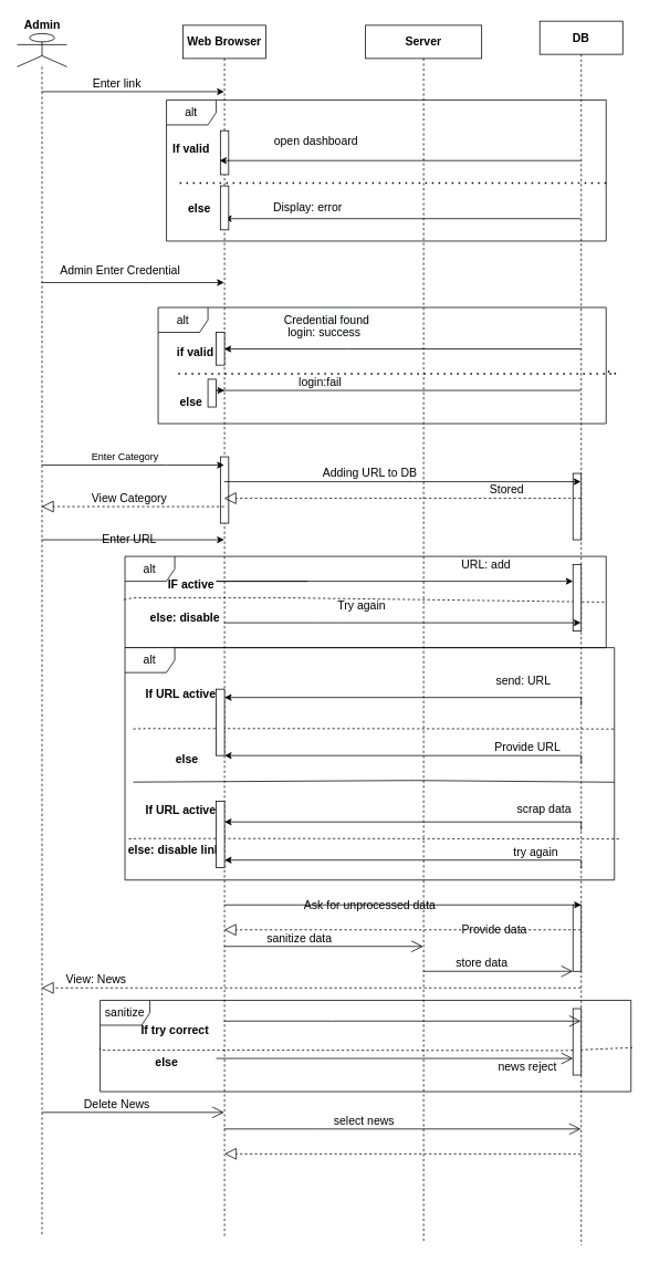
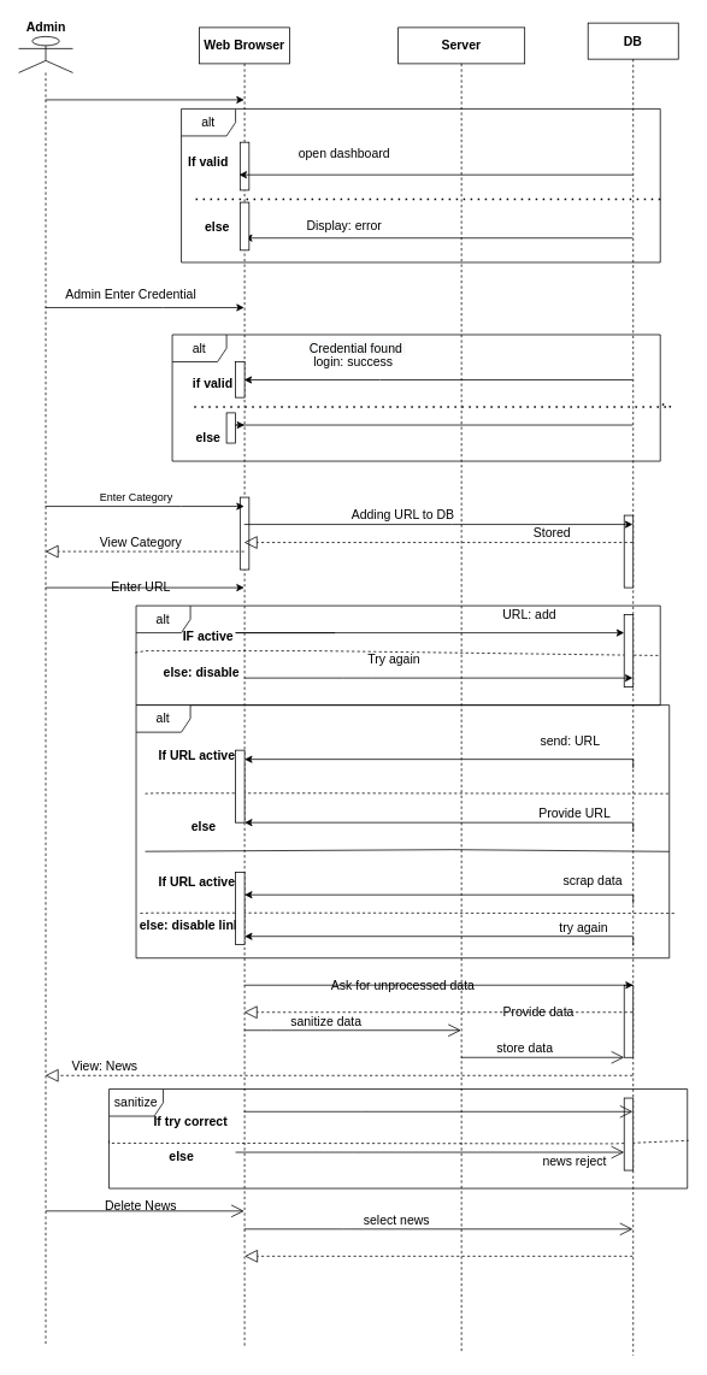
- <mxCell id="32" value="Enter link" style="text;html=1;align=center;verticalAlign=middle;resizable=0;points=[];autosize=1;strokeColor=none;fillColor=none;fontSize=14;" parent="1" vertex="1"><mxGeometry x="105" y="90" width="70" height="20" as="geometry" /></mxCell>
- <mxCell id="36" value="Display: error" style="text;html=1;align=center;verticalAlign=middle;resizable=0;points=[];autosize=1;strokeColor=none;fillColor=none;fontSize=14;" parent="1" vertex="1"><mxGeometry x="320" y="240" width="100" height="20" as="geometry" /></mxCell>
+ <mxCell id="36" value="Display: error" style="text;html=1;align=center;verticalAlign=middle;resizable=0;points=[];autosize=1;strokeColor=none;fillColor=none;fontSize=14;" parent="1" vertex="1"><mxGeometry x="330" y="240" width="100" height="20" as="geometry" /></mxCell>
- <mxCell id="46" value="login:fail" style="text;html=1;align=center;verticalAlign=middle;resizable=0;points=[];autosize=1;strokeColor=none;fillColor=none;fontSize=14;" parent="1" vertex="1"><mxGeometry x="350" y="450" width="70" height="20" as="geometry" /></mxCell>
- <mxCell id="92" value="Delete News" style="text;html=1;align=center;verticalAlign=middle;resizable=0;points=[];autosize=1;strokeColor=none;fillColor=none;fontSize=14;" parent="1" vertex="1"><mxGeometry x="95" y="1320" width="90" height="20" as="geometry" /></mxCell>
+ <mxCell id="92" value="Delete News" style="text;html=1;align=center;verticalAlign=middle;resizable=0;points=[];autosize=1;strokeColor=none;fillColor=none;fontSize=14;" parent="1" vertex="1"><mxGeometry x="110" y="1325" width="90" height="20" as="geometry" /></mxCell>
